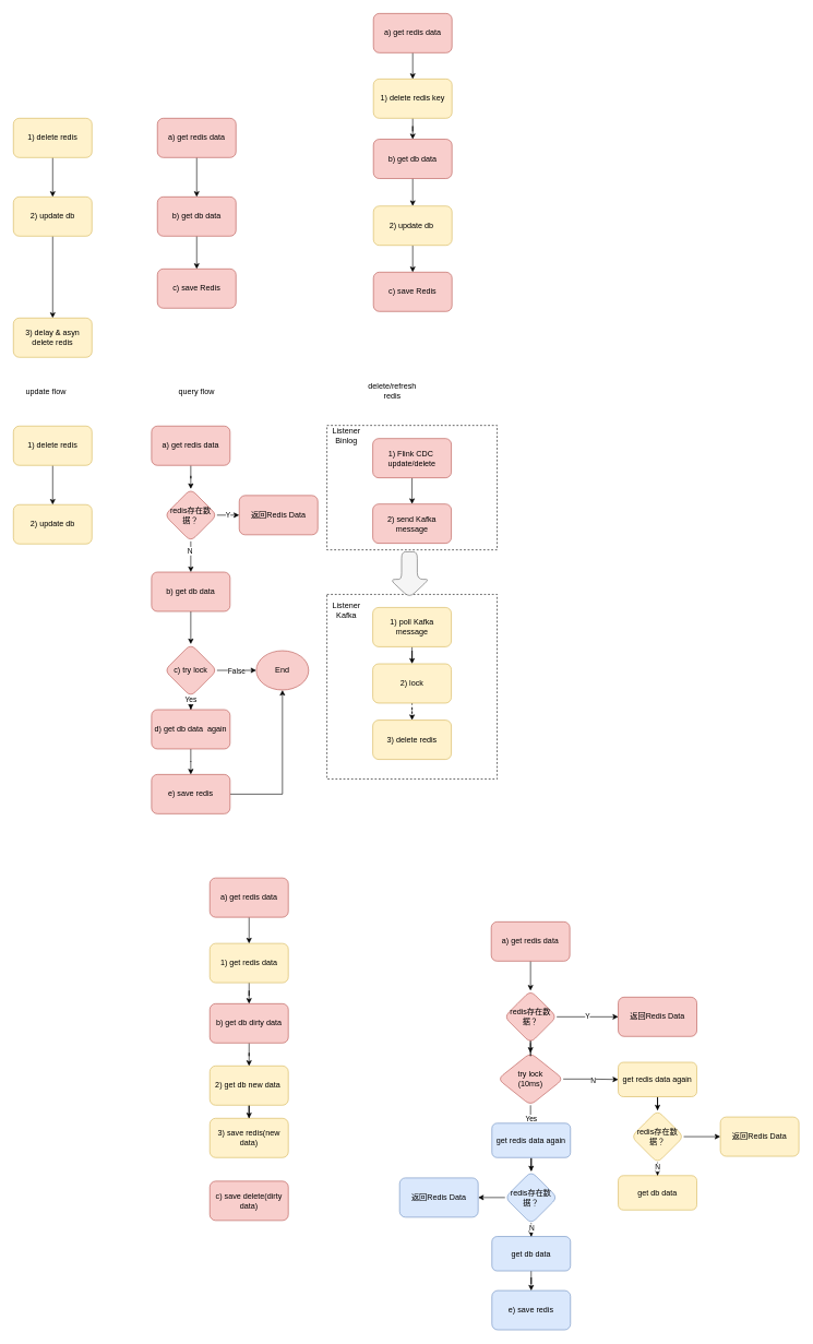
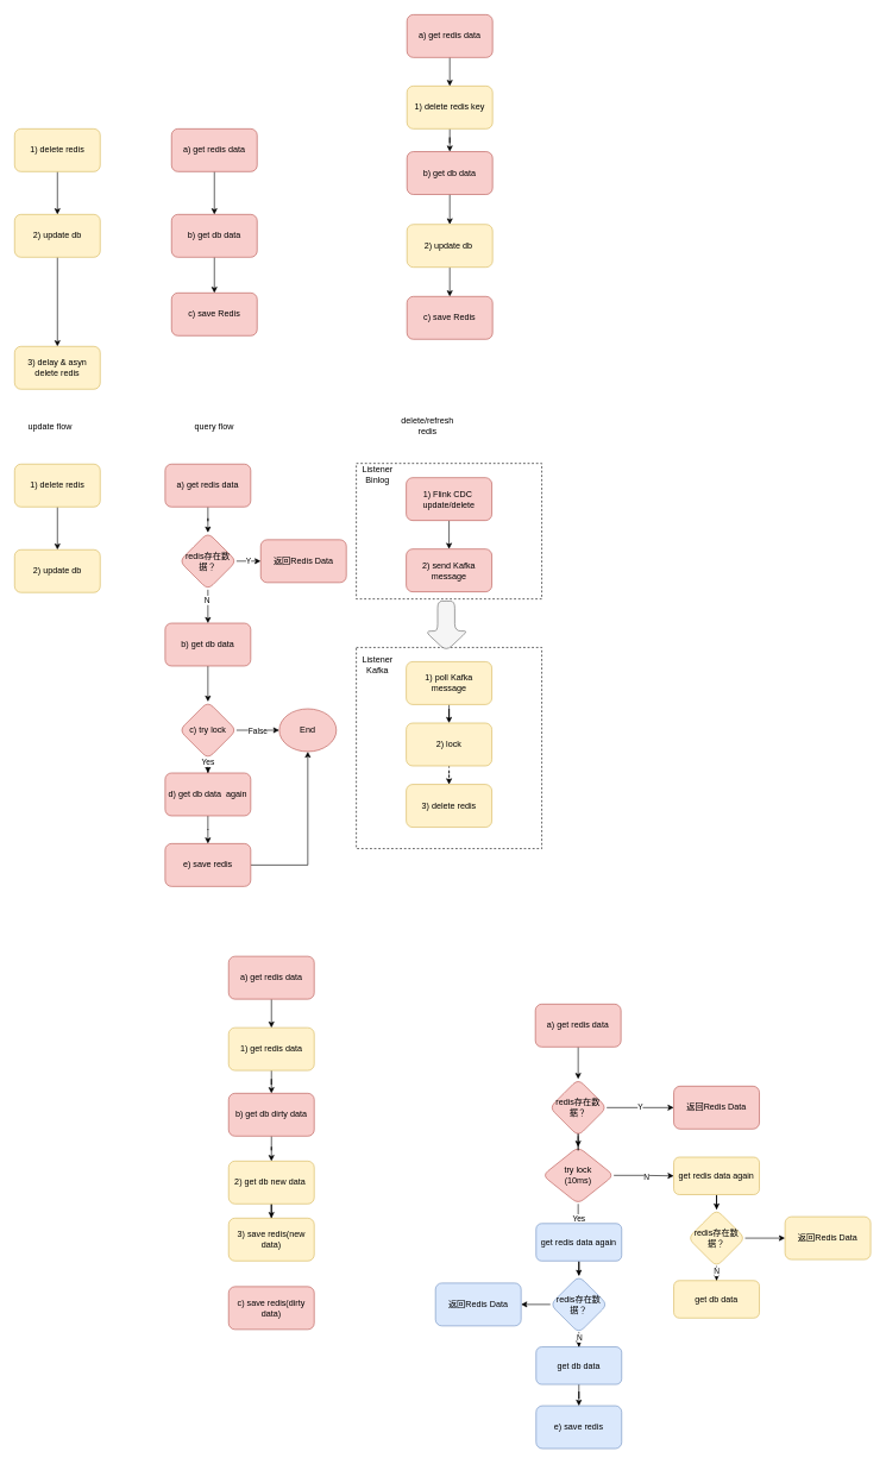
- <mxCell id="67" value="c) save delete(dirty data)" style="rounded=1;whiteSpace=wrap;html=1;fillColor=#f8cecc;strokeColor=#b85450;" parent="1" vertex="1"><mxGeometry x="320" y="1803" width="120" height="60" as="geometry" /></mxCell>
+ <mxCell id="67" value="c) save redis(dirty data)" style="rounded=1;whiteSpace=wrap;html=1;fillColor=#f8cecc;strokeColor=#b85450;" parent="1" vertex="1"><mxGeometry x="320" y="1803" width="120" height="60" as="geometry" /></mxCell>
